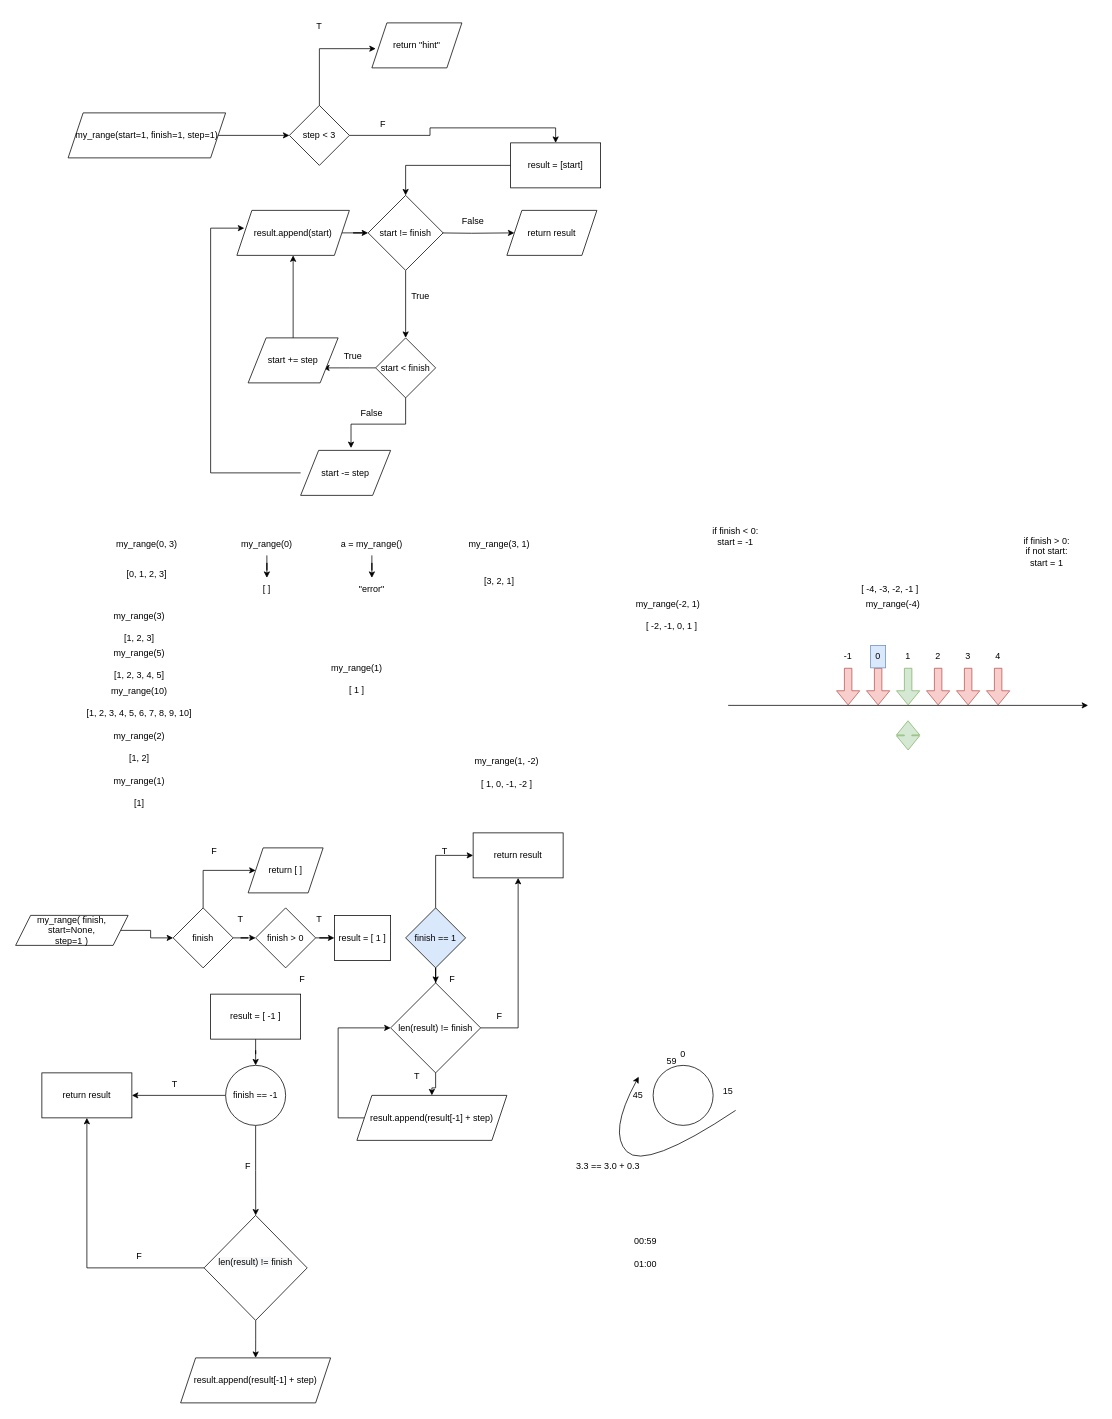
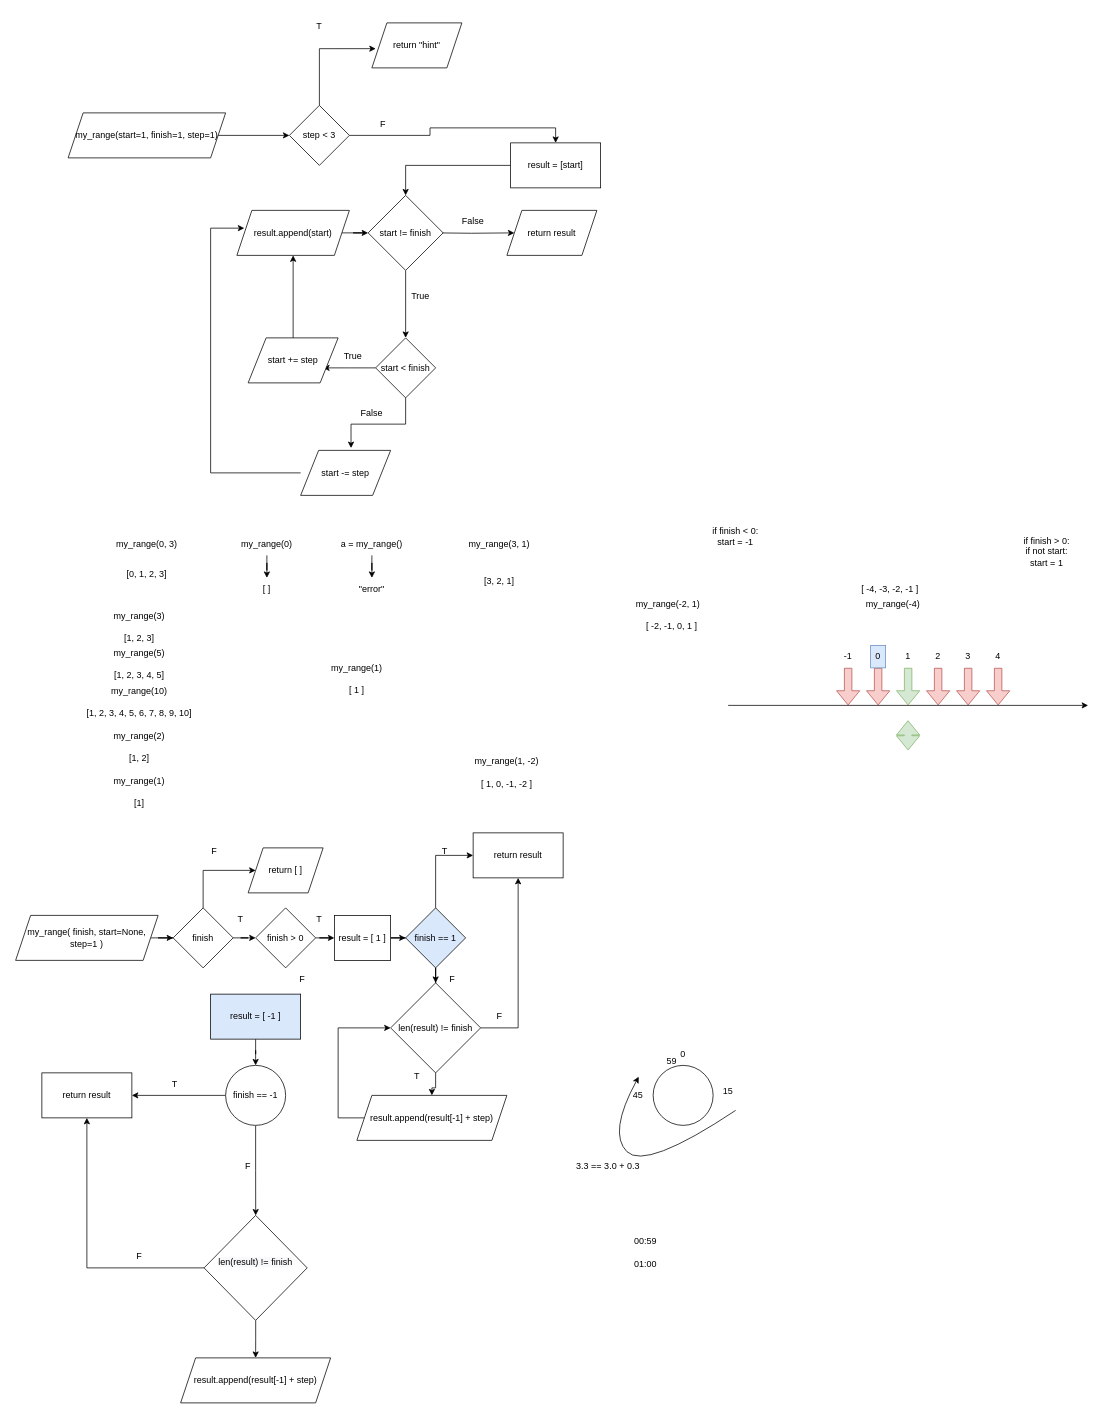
- <mxCell id="67" value="my_range( finish, start=None,&lt;br&gt;step=1 )" style="shape=parallelogram;perimeter=parallelogramPerimeter;whiteSpace=wrap;html=1;fixedSize=1;" parent="1" vertex="1"><mxGeometry x="20" y="1220" width="150" height="40" as="geometry" /></mxCell>
+ <mxCell id="67" value="my_range( finish, start=None,&lt;br&gt;step=1 )" style="shape=parallelogram;perimeter=parallelogramPerimeter;whiteSpace=wrap;html=1;fixedSize=1;" parent="1" vertex="1"><mxGeometry x="20" y="1220" width="190" height="60" as="geometry" /></mxCell>
+ <mxCell id="89" style="edgeStyle=orthogonalEdgeStyle;rounded=0;orthogonalLoop=1;jettySize=auto;html=1;entryX=0;entryY=0.5;entryDx=0;entryDy=0;" parent="1" source="90" target="82" edge="1"><mxGeometry relative="1" as="geometry" /></mxCell>
- <mxCell id="100" value="result = [ -1 ]" style="whiteSpace=wrap;html=1;" parent="1" vertex="1"><mxGeometry x="280" y="1325" width="120" height="60" as="geometry" /></mxCell>
+ <mxCell id="100" value="result = [ -1 ]" style="whiteSpace=wrap;html=1;fillColor=#dae8fc;" parent="1" vertex="1"><mxGeometry x="280" y="1325" width="120" height="60" as="geometry" /></mxCell>
